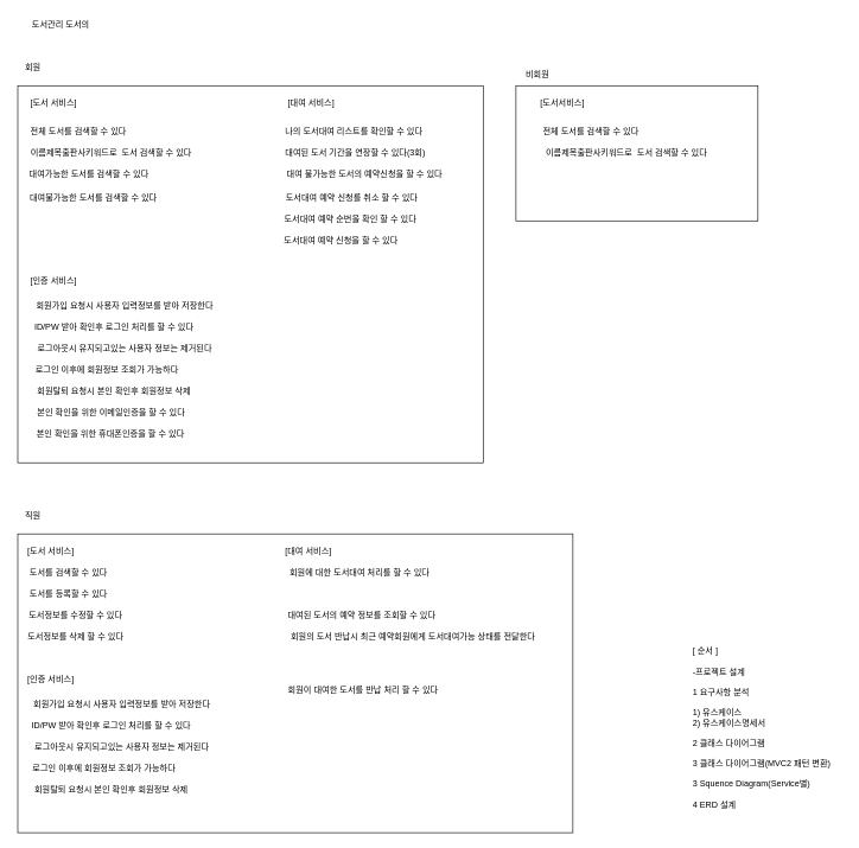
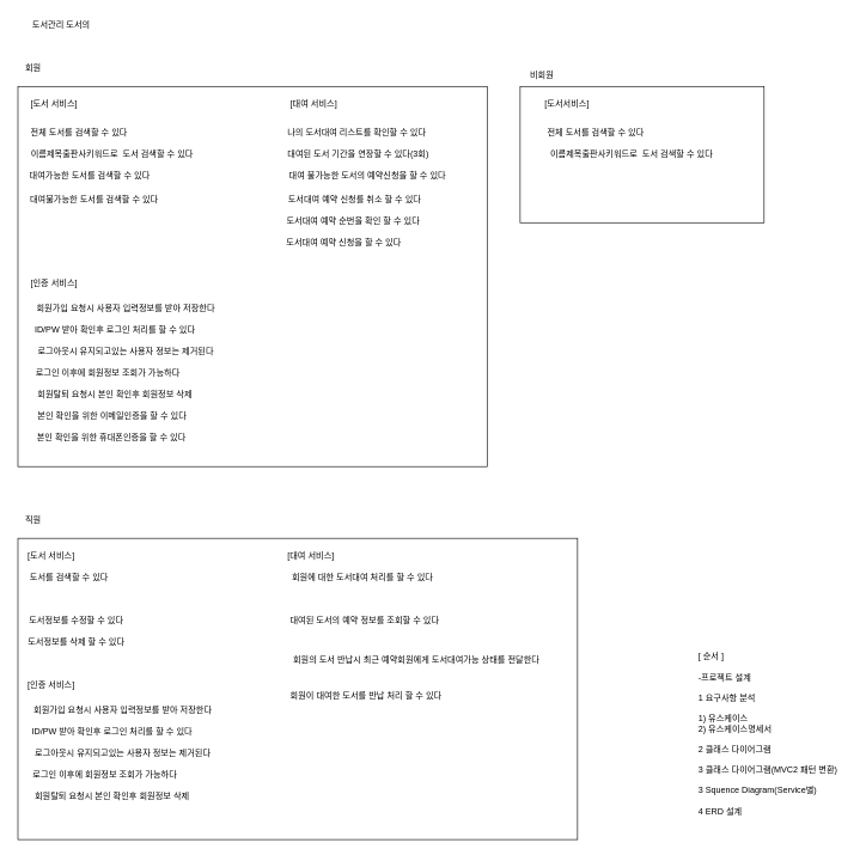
- <mxCell id="28" value="도서를 등록할 수 있다" style="text;html=1;align=center;verticalAlign=middle;resizable=0;points=[];autosize=1;strokeColor=none;fillColor=none;" parent="1" vertex="1"><mxGeometry x="25" y="820" width="140" height="30" as="geometry" /></mxCell>
- <mxCell id="47" value="회원의 도서 반납시&amp;nbsp;최근 예약회원에게 도서대여가능 상태를 전달한다" style="text;html=1;align=center;verticalAlign=middle;resizable=0;points=[];autosize=1;strokeColor=none;fillColor=none;" parent="1" vertex="1"><mxGeometry x="384" y="880" width="390" height="30" as="geometry" /></mxCell>
+ <mxCell id="47" value="회원의 도서 반납시&amp;nbsp;최근 예약회원에게 도서대여가능 상태를 전달한다" style="text;html=1;align=center;verticalAlign=middle;resizable=0;points=[];autosize=1;strokeColor=none;fillColor=none;" parent="1" vertex="1"><mxGeometry x="384" y="905" width="390" height="30" as="geometry" /></mxCell>
